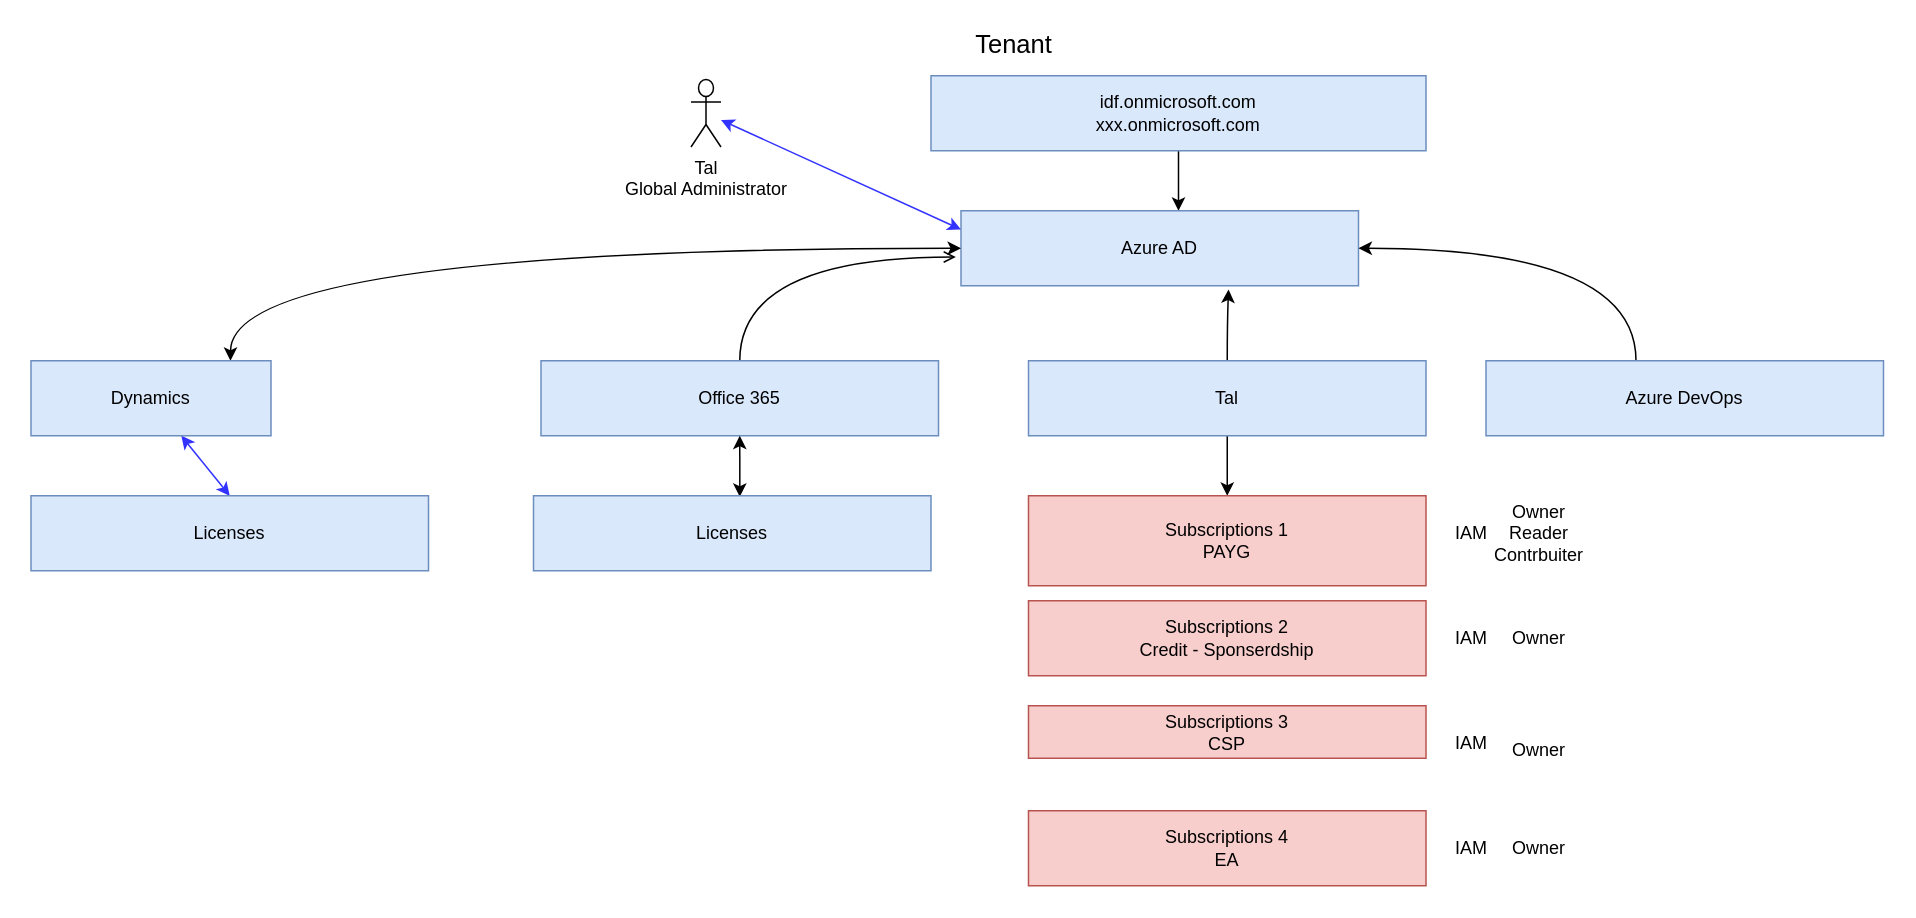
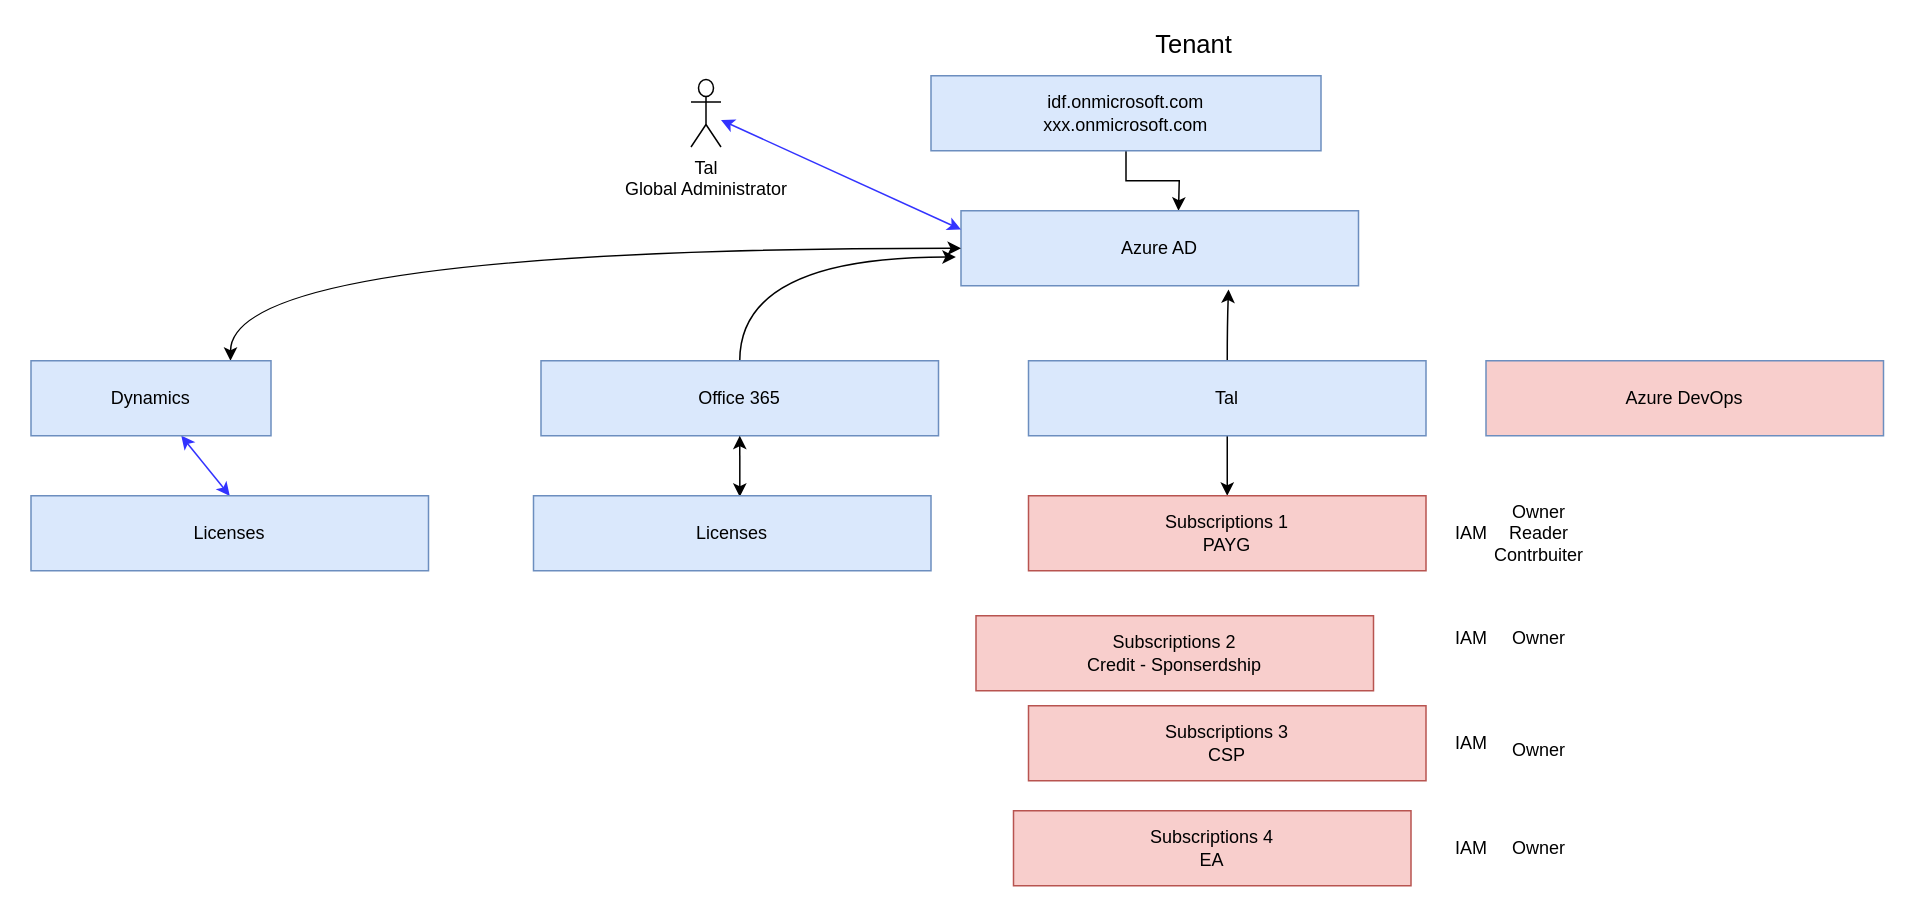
- <mxCell id="4" value="&lt;font style=&quot;font-size: 17px&quot;&gt;Tenant&lt;/font&gt;" style="text;html=1;align=center;verticalAlign=middle;resizable=0;points=[];autosize=1;" vertex="1" parent="1"><mxGeometry x="640" y="20" width="70" height="20" as="geometry" /></mxCell>
+ <mxCell id="4" value="&lt;font style=&quot;font-size: 17px&quot;&gt;Tenant&lt;/font&gt;" style="text;html=1;align=center;verticalAlign=middle;resizable=0;points=[];autosize=1;" vertex="1" parent="1"><mxGeometry x="760" y="20" width="70" height="20" as="geometry" /></mxCell>
- <mxCell id="3" value="idf.onmicrosoft.com&lt;br&gt;xxx.onmicrosoft.com" style="rounded=0;whiteSpace=wrap;html=1;fillColor=#dae8fc;strokeColor=#6c8ebf;" vertex="1" parent="1"><mxGeometry x="620" y="50" width="330" height="50" as="geometry" /></mxCell>
+ <mxCell id="3" value="idf.onmicrosoft.com&lt;br&gt;xxx.onmicrosoft.com" style="rounded=0;whiteSpace=wrap;html=1;fillColor=#dae8fc;strokeColor=#6c8ebf;" vertex="1" parent="1"><mxGeometry x="620" y="50" width="260" height="50" as="geometry" /></mxCell>
- <mxCell id="6" style="edgeStyle=orthogonalEdgeStyle;curved=1;rounded=0;orthogonalLoop=1;jettySize=auto;html=1;entryX=-0.013;entryY=0.617;entryDx=0;entryDy=0;entryPerimeter=0;exitX=0.5;exitY=0;exitDx=0;exitDy=0;endArrow=open;" edge="1" parent="1" source="7" target="5"><mxGeometry relative="1" as="geometry"><Array as="points"><mxPoint x="493" y="171" /></Array></mxGeometry></mxCell>
+ <mxCell id="6" style="edgeStyle=orthogonalEdgeStyle;curved=1;rounded=0;orthogonalLoop=1;jettySize=auto;html=1;entryX=-0.013;entryY=0.617;entryDx=0;entryDy=0;entryPerimeter=0;exitX=0.5;exitY=0;exitDx=0;exitDy=0;" edge="1" parent="1" source="7" target="5"><mxGeometry relative="1" as="geometry"><Array as="points"><mxPoint x="493" y="171" /></Array></mxGeometry></mxCell>
- <mxCell id="11" style="edgeStyle=orthogonalEdgeStyle;curved=1;rounded=0;orthogonalLoop=1;jettySize=auto;html=1;entryX=1;entryY=0.5;entryDx=0;entryDy=0;" edge="1" parent="1" source="12" target="5"><mxGeometry relative="1" as="geometry"><Array as="points"><mxPoint x="1090" y="165" /></Array></mxGeometry></mxCell>
- <mxCell id="12" value="Azure DevOps" style="rounded=0;whiteSpace=wrap;html=1;fillColor=#dae8fc;strokeColor=#6c8ebf;" vertex="1" parent="1"><mxGeometry x="990" y="240" width="265" height="50" as="geometry" /></mxCell>
+ <mxCell id="12" value="Azure DevOps" style="rounded=0;whiteSpace=wrap;html=1;fillColor=#f8cecc;strokeColor=#6c8ebf;" vertex="1" parent="1"><mxGeometry x="990" y="240" width="265" height="50" as="geometry" /></mxCell>
- <mxCell id="15" value="Subscriptions 1&lt;br&gt;PAYG" style="rounded=0;whiteSpace=wrap;html=1;fillColor=#f8cecc;strokeColor=#b85450;" vertex="1" parent="1"><mxGeometry x="685" y="330" width="265" height="60" as="geometry" /></mxCell>
+ <mxCell id="15" value="Subscriptions 1&lt;br&gt;PAYG" style="rounded=0;whiteSpace=wrap;html=1;fillColor=#f8cecc;strokeColor=#b85450;" vertex="1" parent="1"><mxGeometry x="685" y="330" width="265" height="50" as="geometry" /></mxCell>
- <mxCell id="16" value="Subscriptions 2&lt;br&gt;Credit - Sponserdship" style="rounded=0;whiteSpace=wrap;html=1;fillColor=#f8cecc;strokeColor=#b85450;" vertex="1" parent="1"><mxGeometry x="685" y="400" width="265" height="50" as="geometry" /></mxCell>
+ <mxCell id="16" value="Subscriptions 2&lt;br&gt;Credit - Sponserdship" style="rounded=0;whiteSpace=wrap;html=1;fillColor=#f8cecc;strokeColor=#b85450;" vertex="1" parent="1"><mxGeometry x="650" y="410" width="265" height="50" as="geometry" /></mxCell>
- <mxCell id="17" value="Subscriptions 3&lt;br&gt;CSP" style="rounded=0;whiteSpace=wrap;html=1;fillColor=#f8cecc;strokeColor=#b85450;" vertex="1" parent="1"><mxGeometry x="685" y="470" width="265" height="35" as="geometry" /></mxCell>
+ <mxCell id="17" value="Subscriptions 3&lt;br&gt;CSP" style="rounded=0;whiteSpace=wrap;html=1;fillColor=#f8cecc;strokeColor=#b85450;" vertex="1" parent="1"><mxGeometry x="685" y="470" width="265" height="50" as="geometry" /></mxCell>
- <mxCell id="18" value="Subscriptions 4&lt;br&gt;EA" style="rounded=0;whiteSpace=wrap;html=1;fillColor=#f8cecc;strokeColor=#b85450;" vertex="1" parent="1"><mxGeometry x="685" y="540" width="265" height="50" as="geometry" /></mxCell>
+ <mxCell id="18" value="Subscriptions 4&lt;br&gt;EA" style="rounded=0;whiteSpace=wrap;html=1;fillColor=#f8cecc;strokeColor=#b85450;" vertex="1" parent="1"><mxGeometry x="675" y="540" width="265" height="50" as="geometry" /></mxCell>
